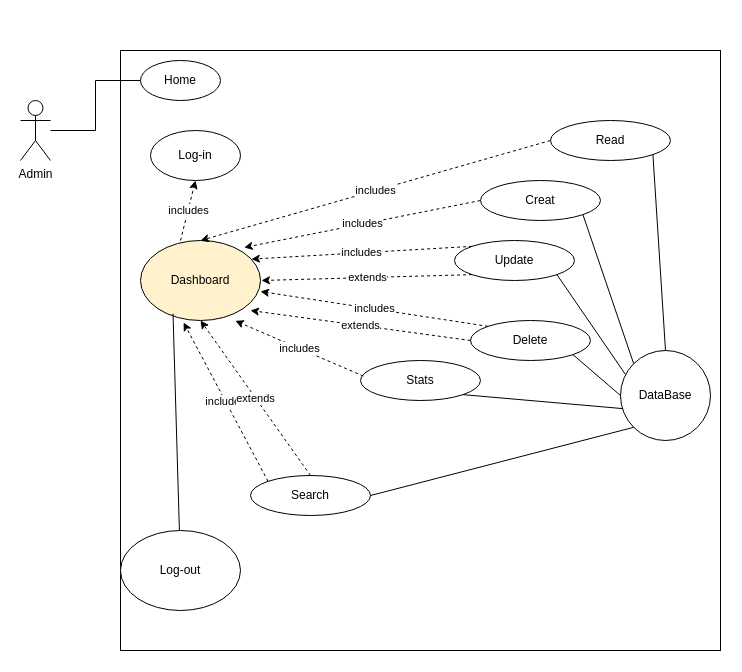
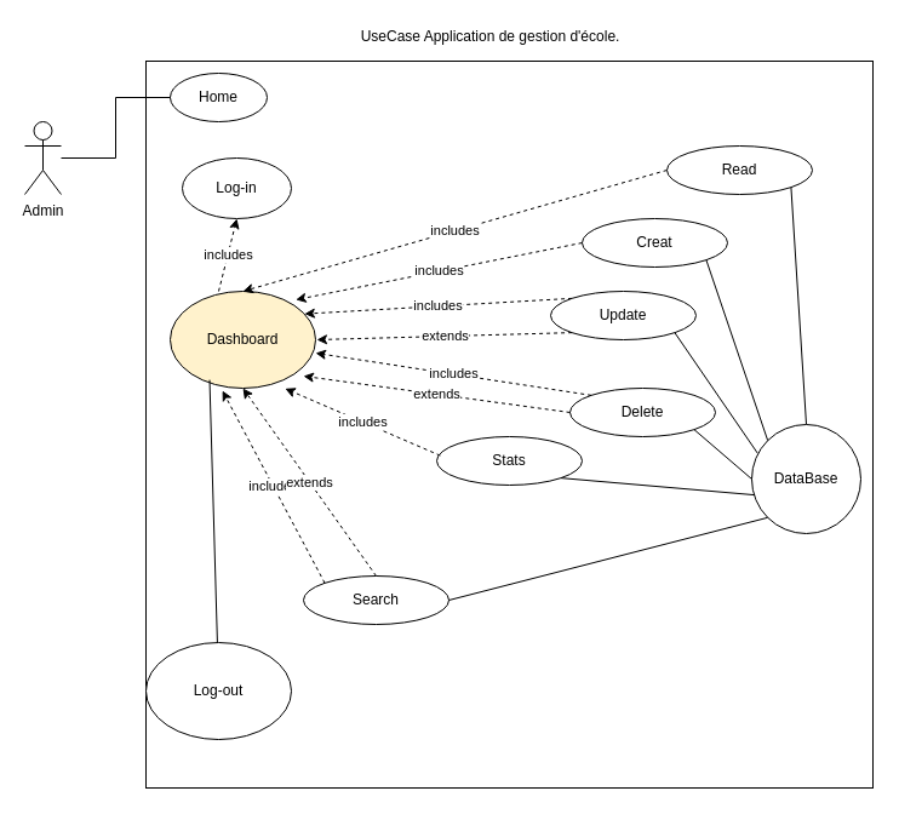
+ <mxCell id="32" value="UseCase Application de gestion d'école.&lt;br&gt;" style="text;html=1;align=center;verticalAlign=middle;resizable=0;points=[];autosize=1;" parent="1" vertex="1"><mxGeometry x="289" y="20" width="230" height="20" as="geometry" /></mxCell>
